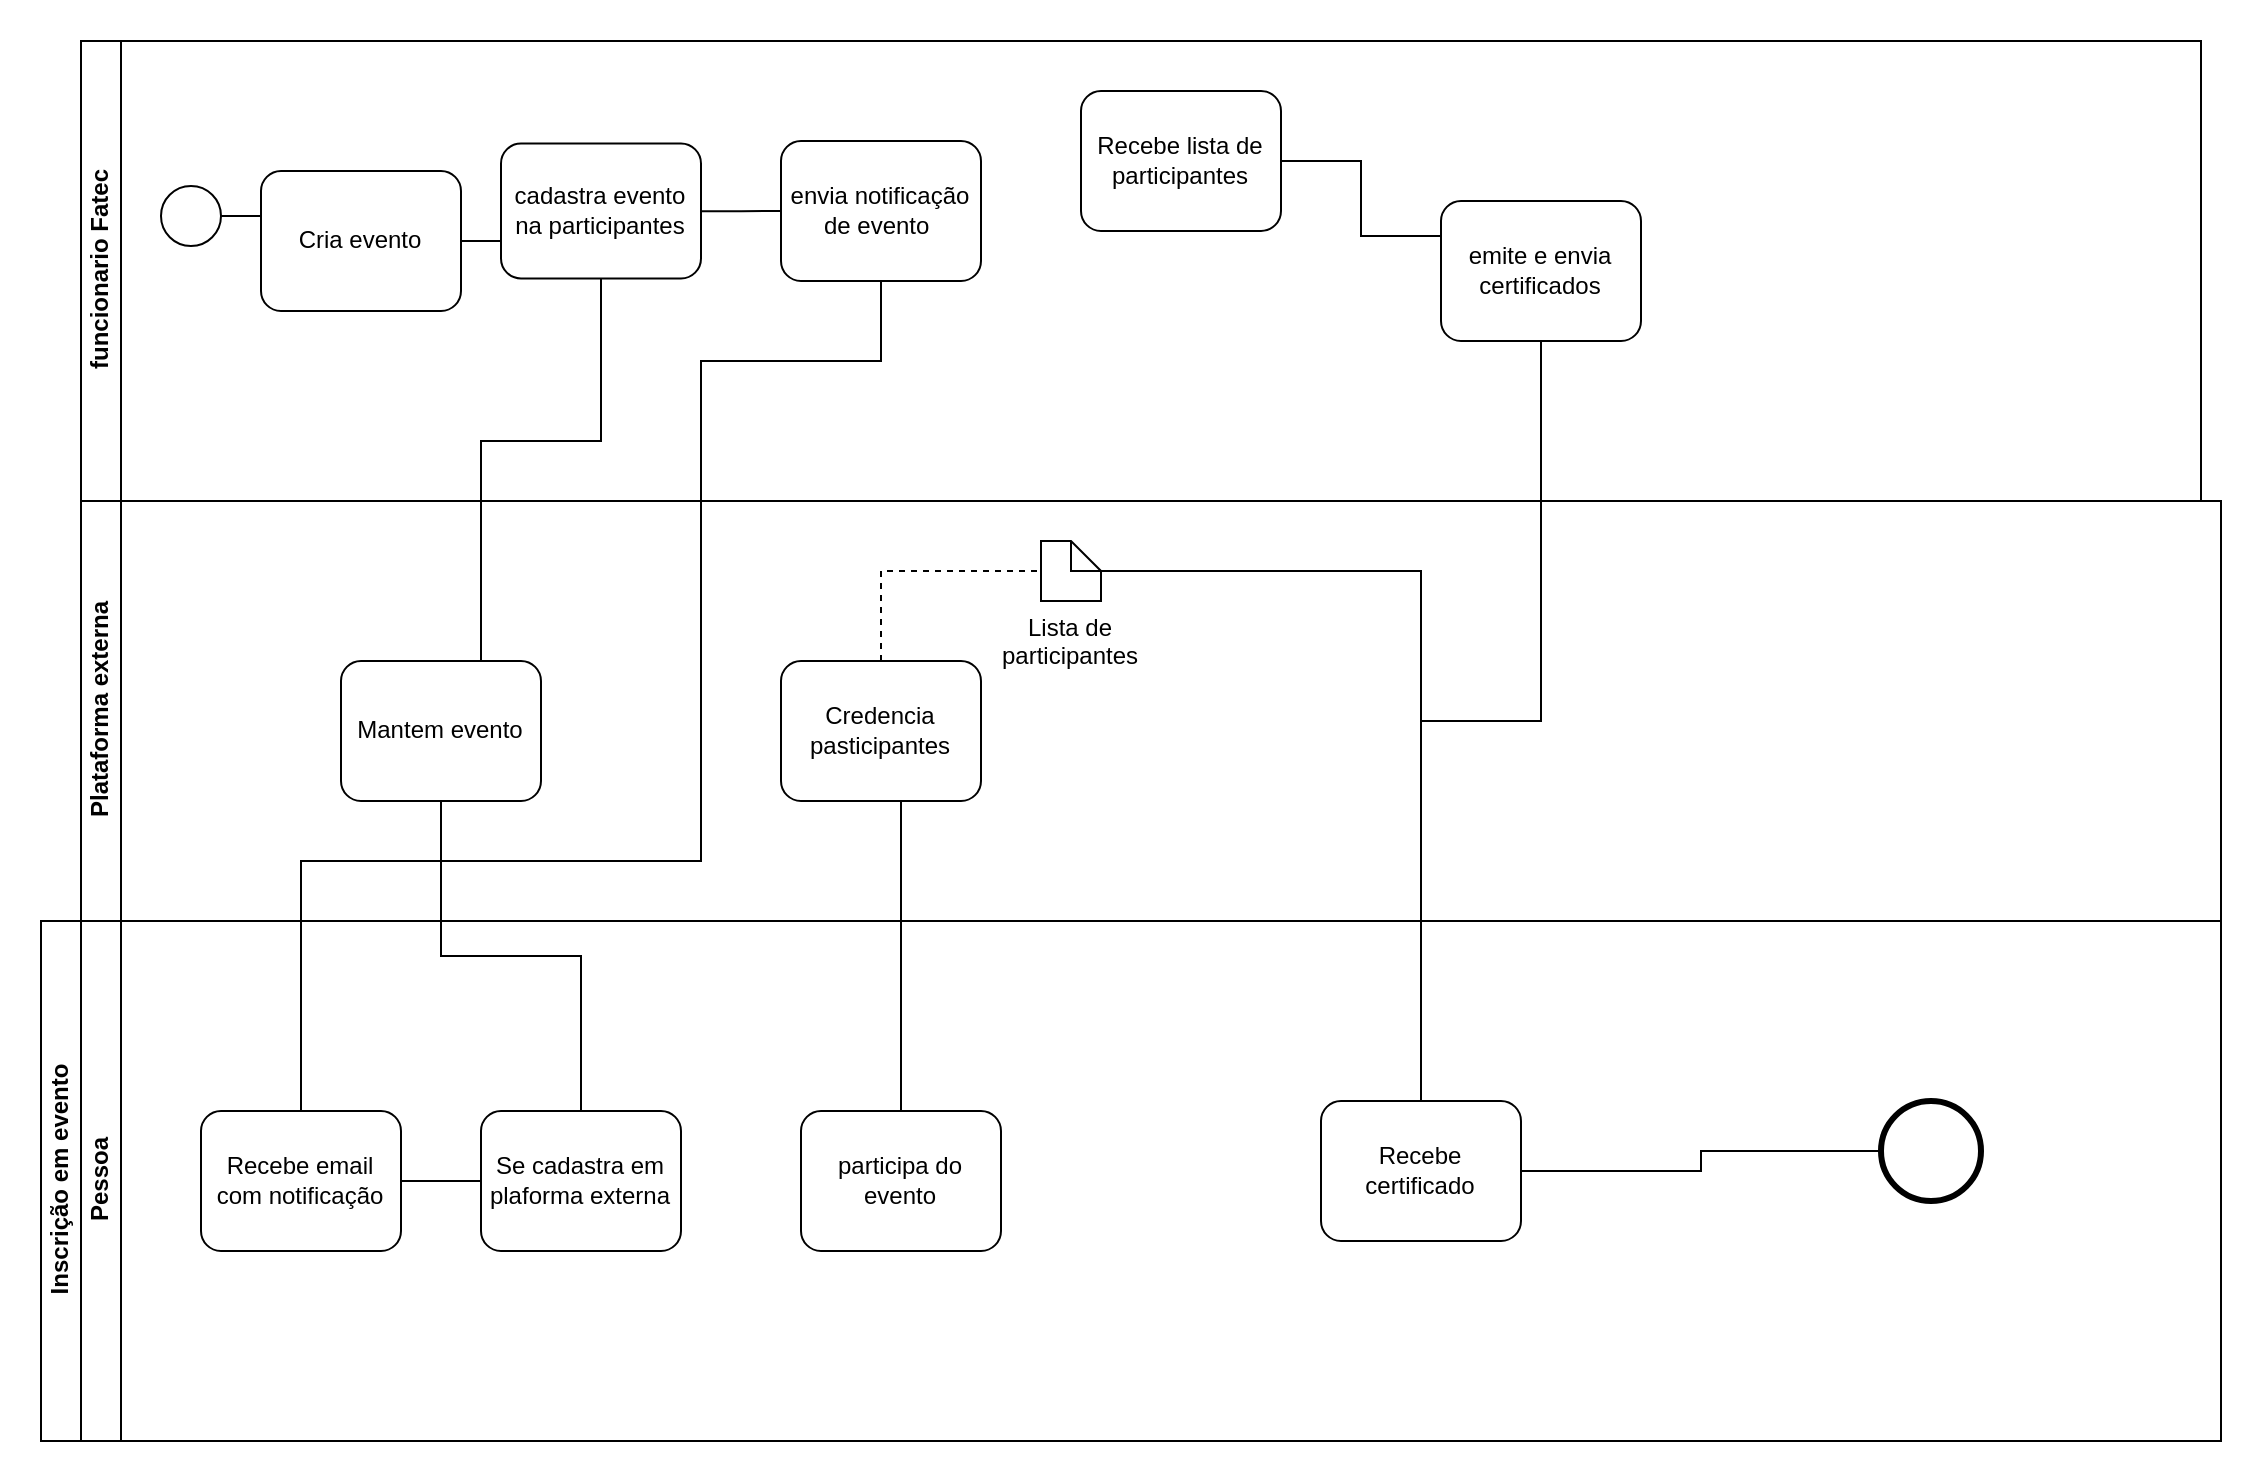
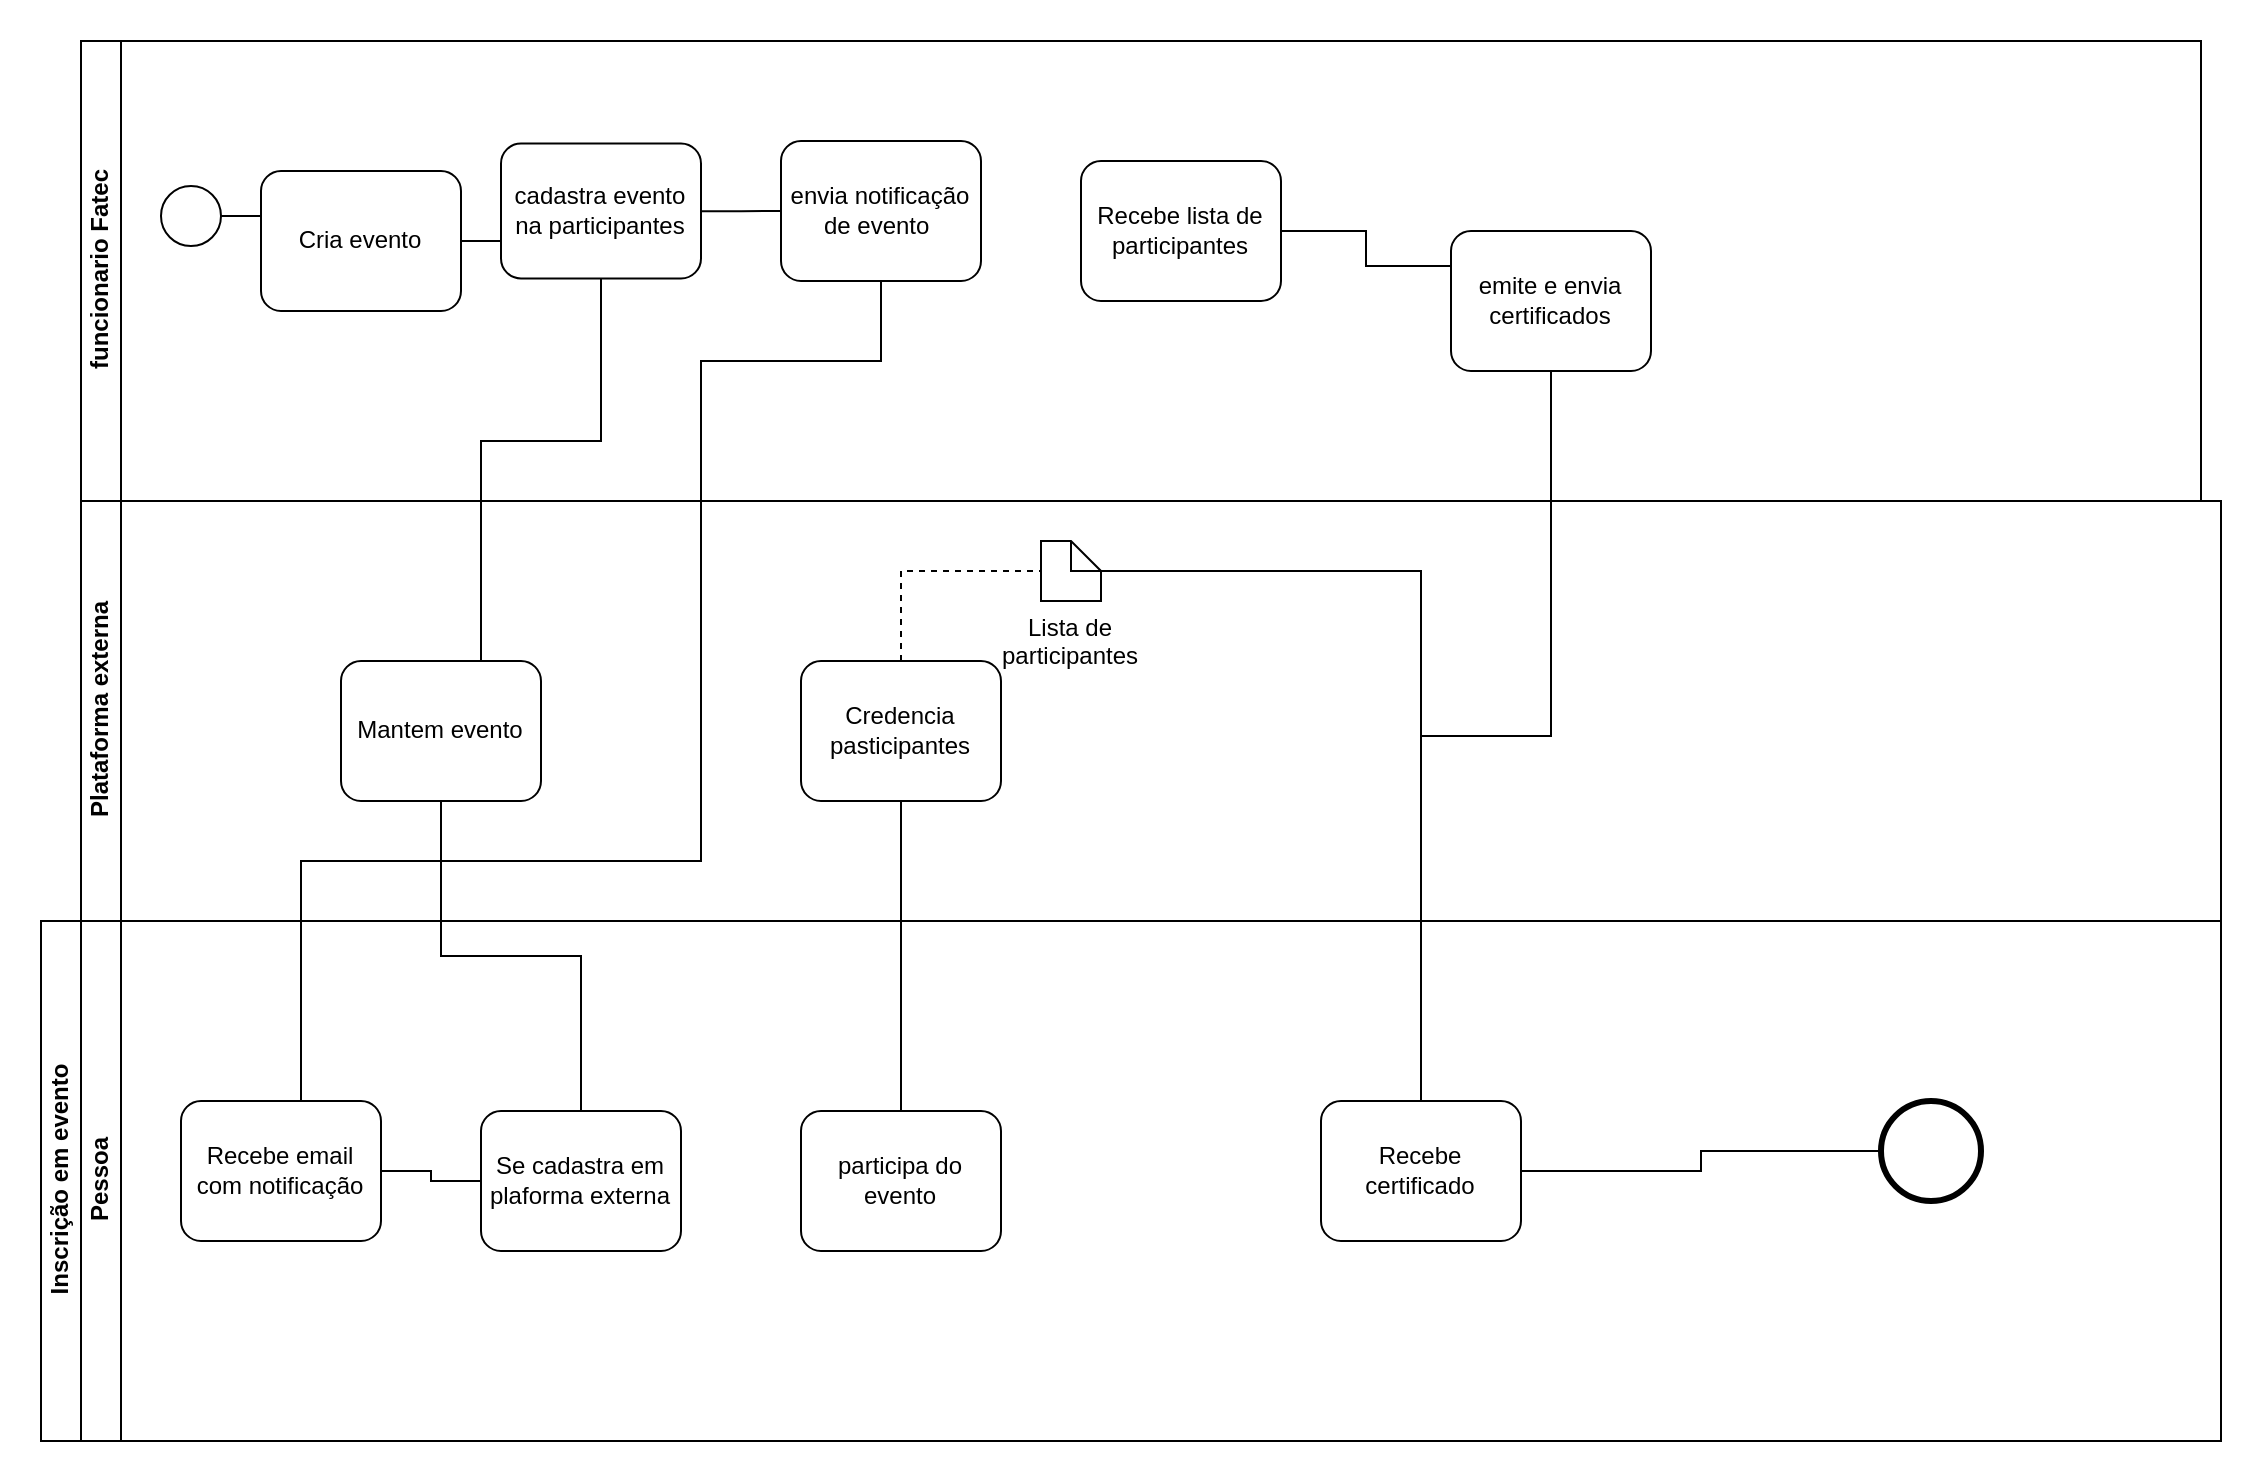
- <mxCell id="26" value="Recebe lista de participantes" style="points=[[0.25,0,0],[0.5,0,0],[0.75,0,0],[1,0.25,0],[1,0.5,0],[1,0.75,0],[0.75,1,0],[0.5,1,0],[0.25,1,0],[0,0.75,0],[0,0.5,0],[0,0.25,0]];shape=mxgraph.bpmn.task;whiteSpace=wrap;rectStyle=rounded;size=10;taskMarker=abstract;" vertex="1" parent="17"><mxGeometry x="500" y="25" width="100" height="70" as="geometry" /></mxCell>
+ <mxCell id="26" value="Recebe lista de participantes" style="points=[[0.25,0,0],[0.5,0,0],[0.75,0,0],[1,0.25,0],[1,0.5,0],[1,0.75,0],[0.75,1,0],[0.5,1,0],[0.25,1,0],[0,0.75,0],[0,0.5,0],[0,0.25,0]];shape=mxgraph.bpmn.task;whiteSpace=wrap;rectStyle=rounded;size=10;taskMarker=abstract;" vertex="1" parent="17"><mxGeometry x="500" y="60" width="100" height="70" as="geometry" /></mxCell>
- <mxCell id="27" value="emite e envia certificados" style="points=[[0.25,0,0],[0.5,0,0],[0.75,0,0],[1,0.25,0],[1,0.5,0],[1,0.75,0],[0.75,1,0],[0.5,1,0],[0.25,1,0],[0,0.75,0],[0,0.5,0],[0,0.25,0]];shape=mxgraph.bpmn.task;whiteSpace=wrap;rectStyle=rounded;size=10;taskMarker=abstract;" vertex="1" parent="17"><mxGeometry x="680" y="80" width="100" height="70" as="geometry" /></mxCell>
+ <mxCell id="27" value="emite e envia certificados" style="points=[[0.25,0,0],[0.5,0,0],[0.75,0,0],[1,0.25,0],[1,0.5,0],[1,0.75,0],[0.75,1,0],[0.5,1,0],[0.25,1,0],[0,0.75,0],[0,0.5,0],[0,0.25,0]];shape=mxgraph.bpmn.task;whiteSpace=wrap;rectStyle=rounded;size=10;taskMarker=abstract;" vertex="1" parent="17"><mxGeometry x="685" y="95" width="100" height="70" as="geometry" /></mxCell>
- <mxCell id="15" value="Credencia pasticipantes" style="points=[[0.25,0,0],[0.5,0,0],[0.75,0,0],[1,0.25,0],[1,0.5,0],[1,0.75,0],[0.75,1,0],[0.5,1,0],[0.25,1,0],[0,0.75,0],[0,0.5,0],[0,0.25,0]];shape=mxgraph.bpmn.task;whiteSpace=wrap;rectStyle=rounded;size=10;taskMarker=abstract;" vertex="1" parent="12"><mxGeometry x="350" y="80" width="100" height="70" as="geometry" /></mxCell>
+ <mxCell id="15" value="Credencia pasticipantes" style="points=[[0.25,0,0],[0.5,0,0],[0.75,0,0],[1,0.25,0],[1,0.5,0],[1,0.75,0],[0.75,1,0],[0.5,1,0],[0.25,1,0],[0,0.75,0],[0,0.5,0],[0,0.25,0]];shape=mxgraph.bpmn.task;whiteSpace=wrap;rectStyle=rounded;size=10;taskMarker=abstract;" vertex="1" parent="12"><mxGeometry x="360" y="80" width="100" height="70" as="geometry" /></mxCell>
- <mxCell id="5" value="Recebe email com notificação" style="points=[[0.25,0,0],[0.5,0,0],[0.75,0,0],[1,0.25,0],[1,0.5,0],[1,0.75,0],[0.75,1,0],[0.5,1,0],[0.25,1,0],[0,0.75,0],[0,0.5,0],[0,0.25,0]];shape=mxgraph.bpmn.task;whiteSpace=wrap;rectStyle=rounded;size=10;taskMarker=abstract;" vertex="1" parent="3"><mxGeometry x="60" y="95" width="100" height="70" as="geometry" /></mxCell>
+ <mxCell id="5" value="Recebe email com notificação" style="points=[[0.25,0,0],[0.5,0,0],[0.75,0,0],[1,0.25,0],[1,0.5,0],[1,0.75,0],[0.75,1,0],[0.5,1,0],[0.25,1,0],[0,0.75,0],[0,0.5,0],[0,0.25,0]];shape=mxgraph.bpmn.task;whiteSpace=wrap;rectStyle=rounded;size=10;taskMarker=abstract;" vertex="1" parent="3"><mxGeometry x="50" y="90" width="100" height="70" as="geometry" /></mxCell>
